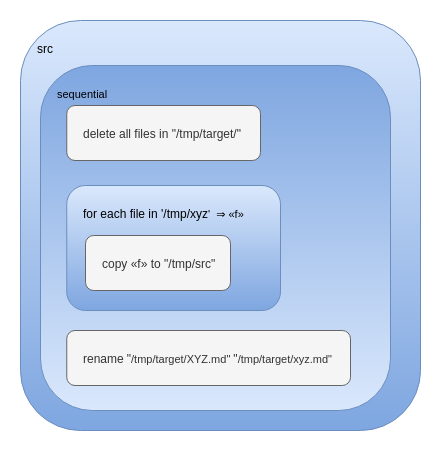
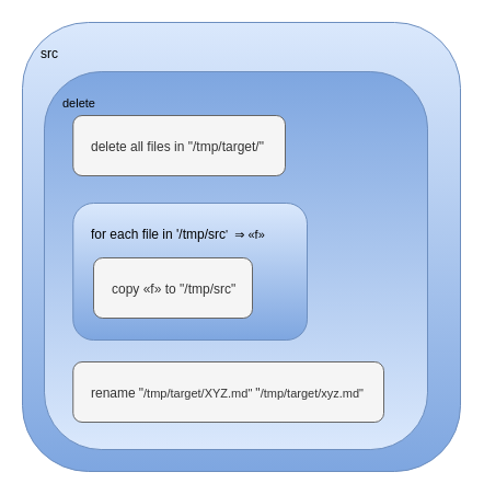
- <mxCell id="3" value="&lt;span style=&quot;font-size: 11px&quot;&gt;sequential&lt;br&gt;&lt;/span&gt;" style="rounded=1;whiteSpace=wrap;html=1;fillColor=#dae8fc;strokeColor=#6c8ebf;gradientColor=#7ea6e0;gradientDirection=north;verticalAlign=top;align=left;spacingLeft=15;spacingTop=15;" parent="1" vertex="1"><mxGeometry x="40" y="65" width="350" height="345" as="geometry" /></mxCell>
+ <mxCell id="3" value="&lt;span style=&quot;font-size: 11px&quot;&gt;delete&lt;br&gt;&lt;/span&gt;" style="rounded=1;whiteSpace=wrap;html=1;fillColor=#dae8fc;strokeColor=#6c8ebf;gradientColor=#7ea6e0;gradientDirection=north;verticalAlign=top;align=left;spacingLeft=15;spacingTop=15;" parent="1" vertex="1"><mxGeometry x="40" y="65" width="350" height="345" as="geometry" /></mxCell>
- <mxCell id="4" value="&lt;div&gt;&lt;span&gt;for each file in '/tmp/xyz&lt;/span&gt;&lt;span style=&quot;font-size: 11px&quot;&gt;'&amp;nbsp;&lt;/span&gt;&lt;span style=&quot;font-size: 11px&quot;&gt;&amp;nbsp;⇒ «f»&lt;/span&gt;&lt;/div&gt;" style="rounded=1;whiteSpace=wrap;html=1;fillColor=#dae8fc;strokeColor=#6c8ebf;gradientColor=#7ea6e0;verticalAlign=top;align=left;spacingLeft=15;spacingTop=15;" parent="1" vertex="1"><mxGeometry x="66.25" y="185" width="213.75" height="125" as="geometry" /></mxCell>
+ <mxCell id="4" value="&lt;div&gt;&lt;span&gt;for each file in '/tmp/src&lt;/span&gt;&lt;span style=&quot;font-size: 11px&quot;&gt;'&amp;nbsp;&lt;/span&gt;&lt;span style=&quot;font-size: 11px&quot;&gt;&amp;nbsp;⇒ «f»&lt;/span&gt;&lt;/div&gt;" style="rounded=1;whiteSpace=wrap;html=1;fillColor=#dae8fc;strokeColor=#6c8ebf;gradientColor=#7ea6e0;verticalAlign=top;align=left;spacingLeft=15;spacingTop=15;" parent="1" vertex="1"><mxGeometry x="66.25" y="185" width="213.75" height="125" as="geometry" /></mxCell>
